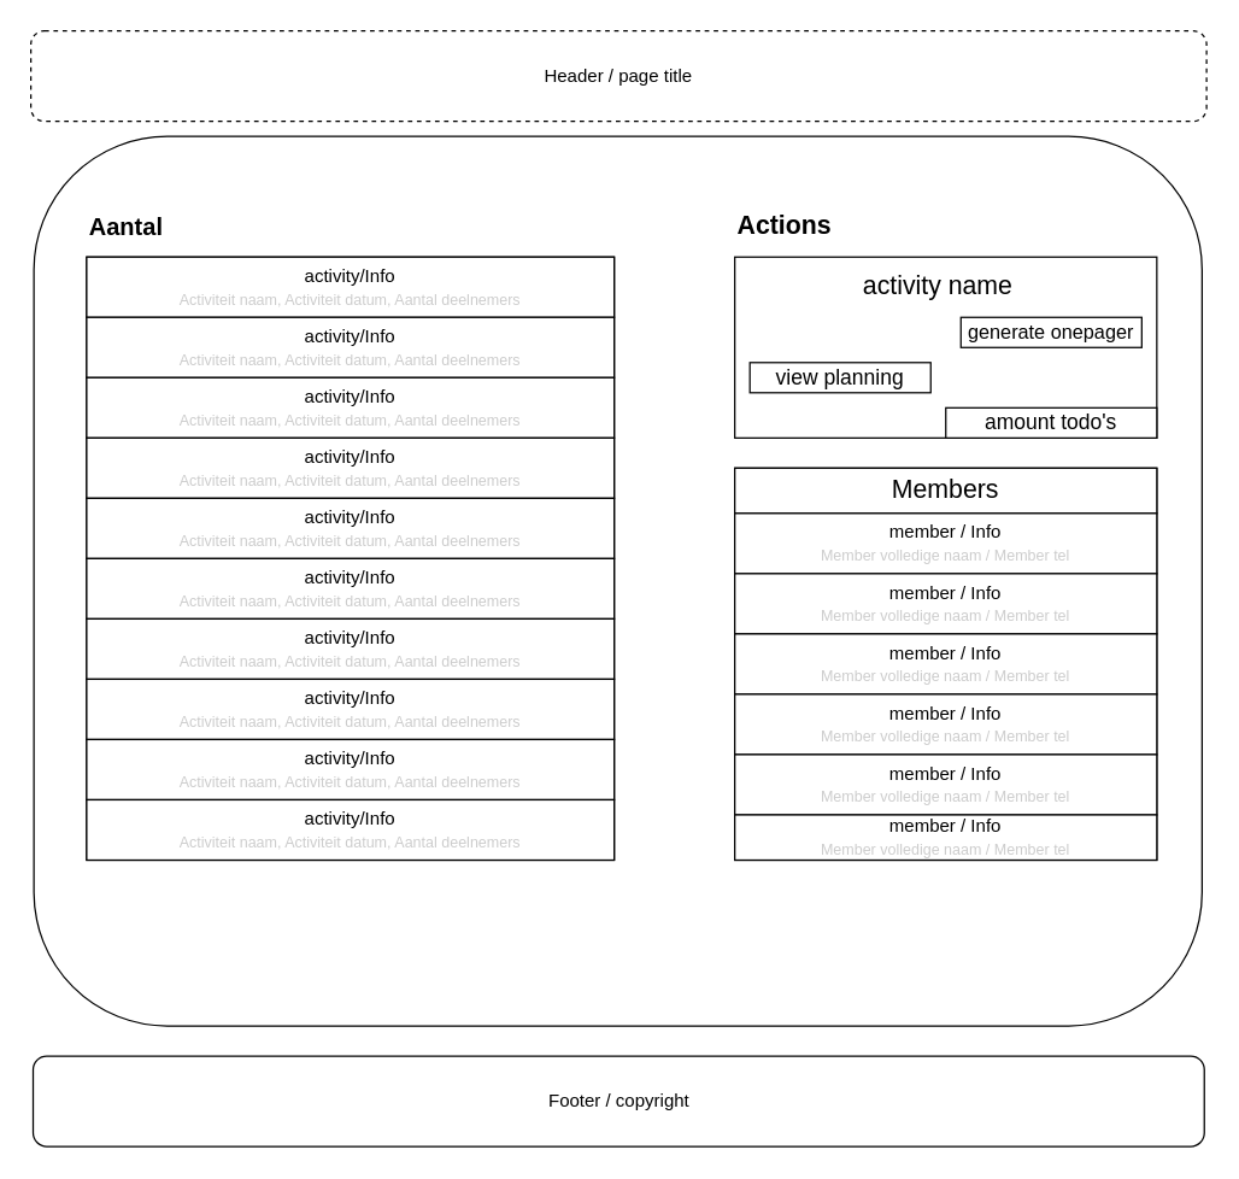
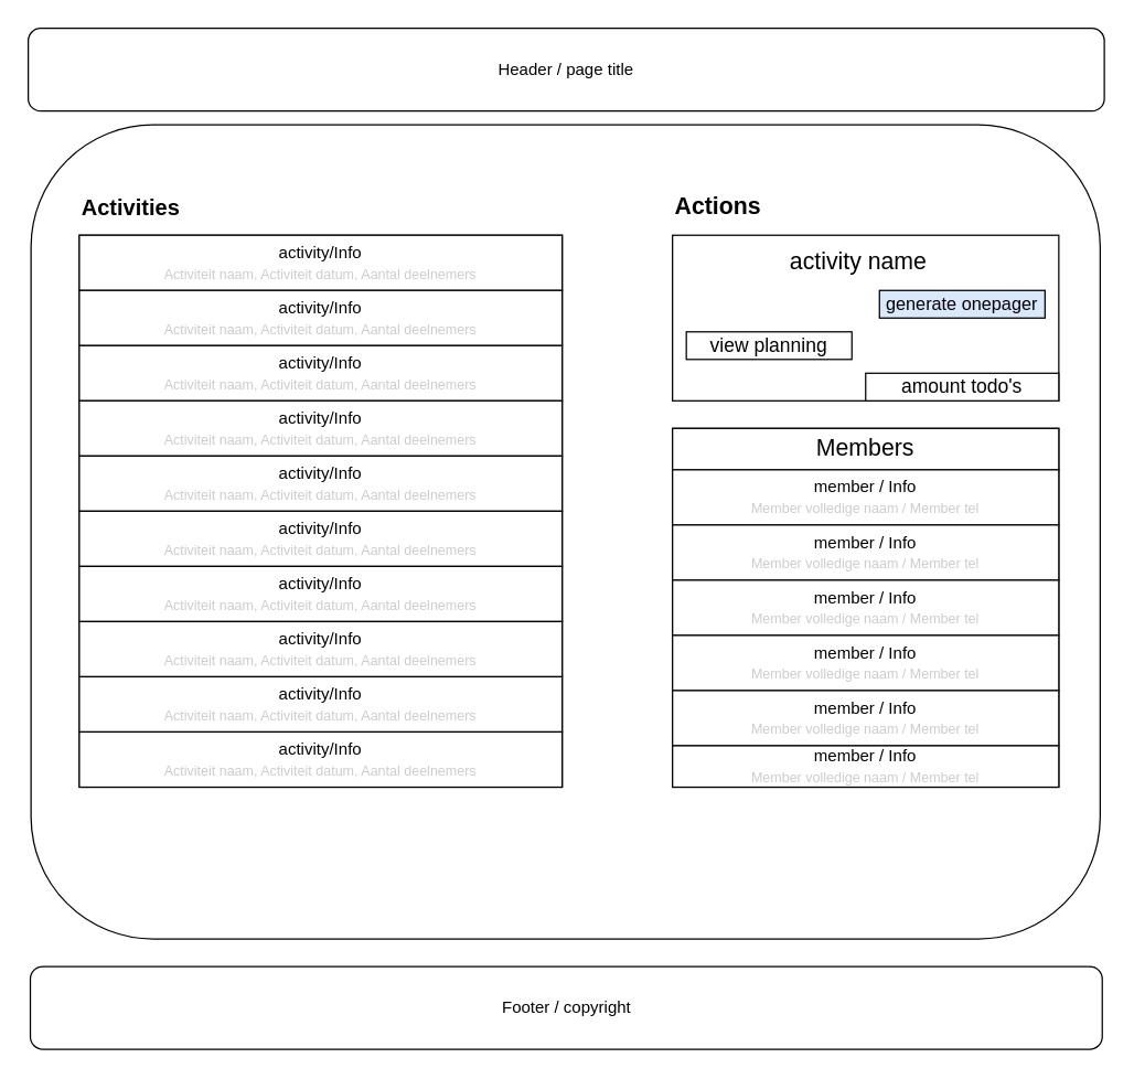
- <mxCell id="2" value="Header / page title" style="rounded=1;whiteSpace=wrap;html=1;dashed=1;" vertex="1" parent="1"><mxGeometry x="20" y="20" width="780" height="60" as="geometry" /></mxCell>
+ <mxCell id="2" value="Header / page title" style="rounded=1;whiteSpace=wrap;html=1;" vertex="1" parent="1"><mxGeometry x="20" y="20" width="780" height="60" as="geometry" /></mxCell>
- <mxCell id="8" value="&lt;font style=&quot;font-size: 16px&quot;&gt;Aantal&lt;/font&gt;" style="text;html=1;strokeColor=none;fillColor=none;align=left;verticalAlign=middle;whiteSpace=wrap;rounded=0;shadow=0;glass=0;comic=0;fontStyle=1" vertex="1" parent="1"><mxGeometry x="57" y="140" width="95" height="20" as="geometry" /></mxCell>
+ <mxCell id="8" value="&lt;font style=&quot;font-size: 16px&quot;&gt;Activities&lt;/font&gt;" style="text;html=1;strokeColor=none;fillColor=none;align=left;verticalAlign=middle;whiteSpace=wrap;rounded=0;shadow=0;glass=0;comic=0;fontStyle=1" vertex="1" parent="1"><mxGeometry x="57" y="140" width="95" height="20" as="geometry" /></mxCell>
- <mxCell id="24" value="&lt;font style=&quot;font-size: 13px&quot;&gt;generate onepager&lt;/font&gt;" style="rounded=0;whiteSpace=wrap;html=1;shadow=0;glass=0;comic=0;fontSize=17;align=center;" vertex="1" parent="1"><mxGeometry x="637" y="210" width="120" height="20" as="geometry" /></mxCell>
+ <mxCell id="24" value="&lt;font style=&quot;font-size: 13px&quot;&gt;generate onepager&lt;/font&gt;" style="rounded=0;whiteSpace=wrap;html=1;shadow=0;glass=0;comic=0;fontSize=17;align=center;fillColor=#dae8fc;" vertex="1" parent="1"><mxGeometry x="637" y="210" width="120" height="20" as="geometry" /></mxCell>
